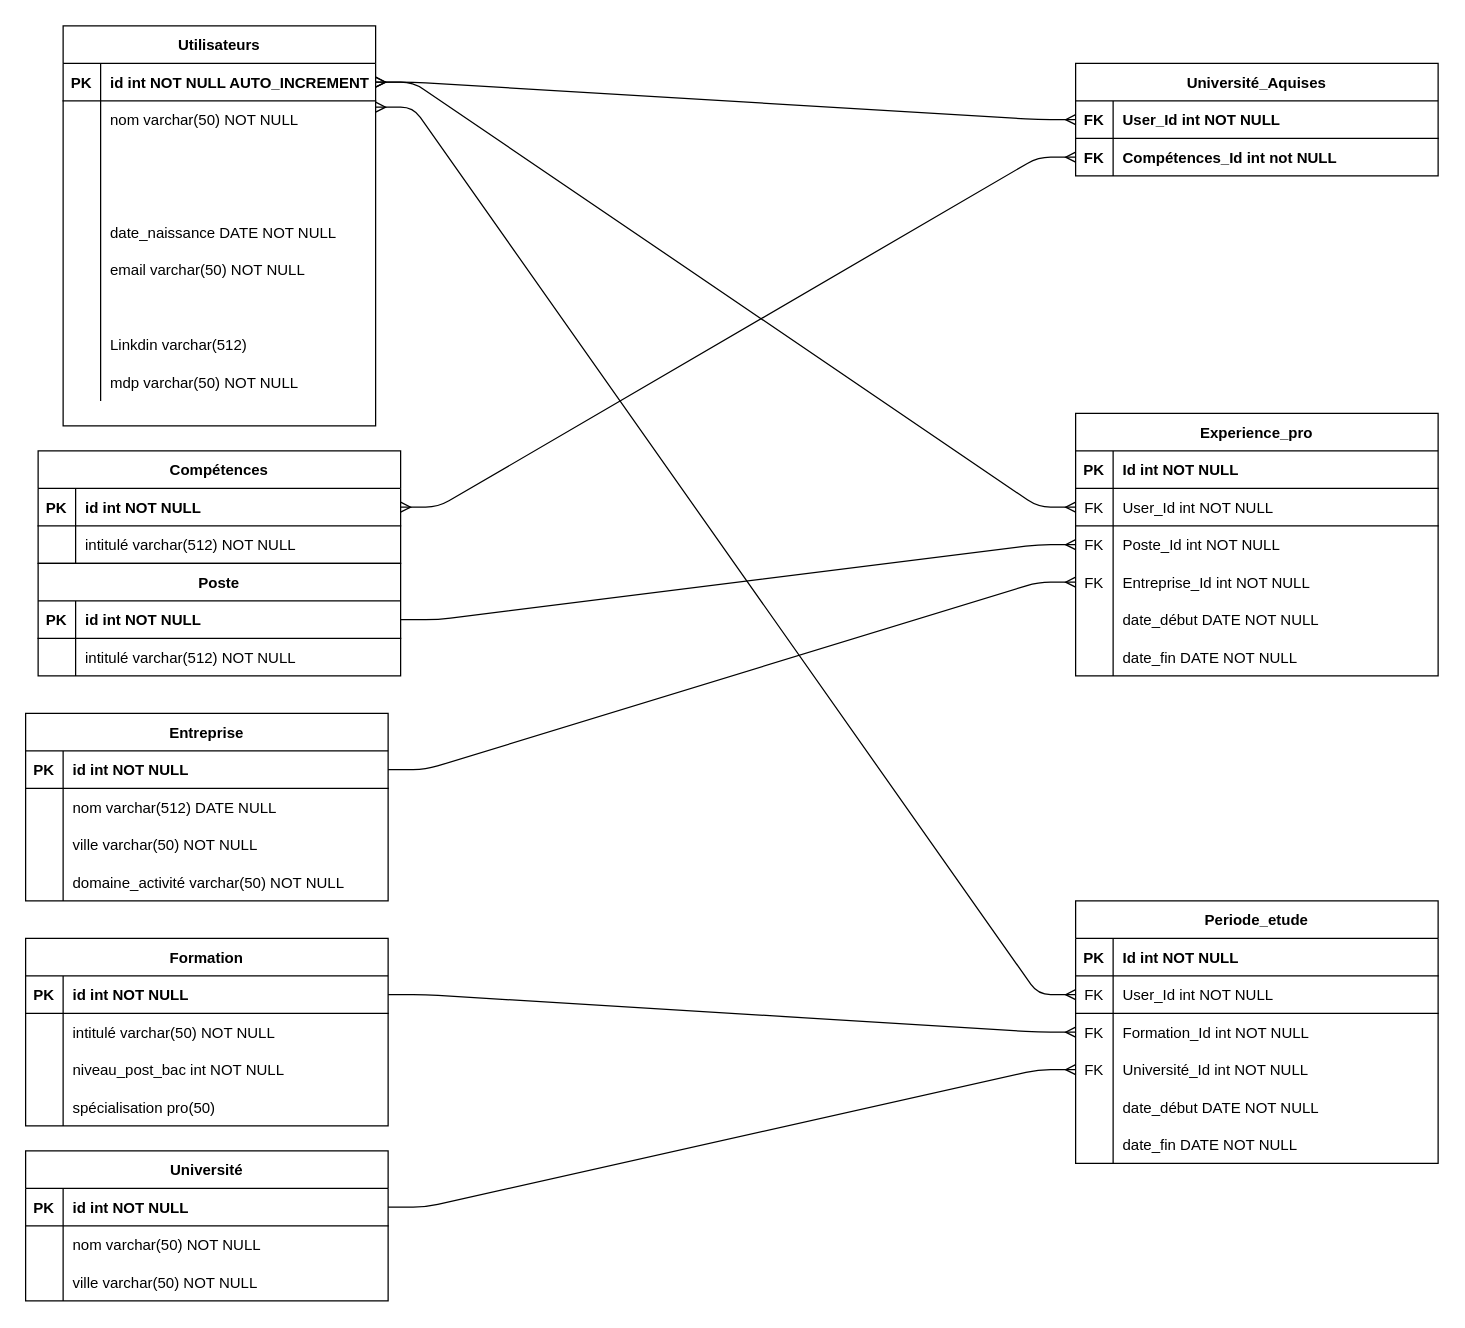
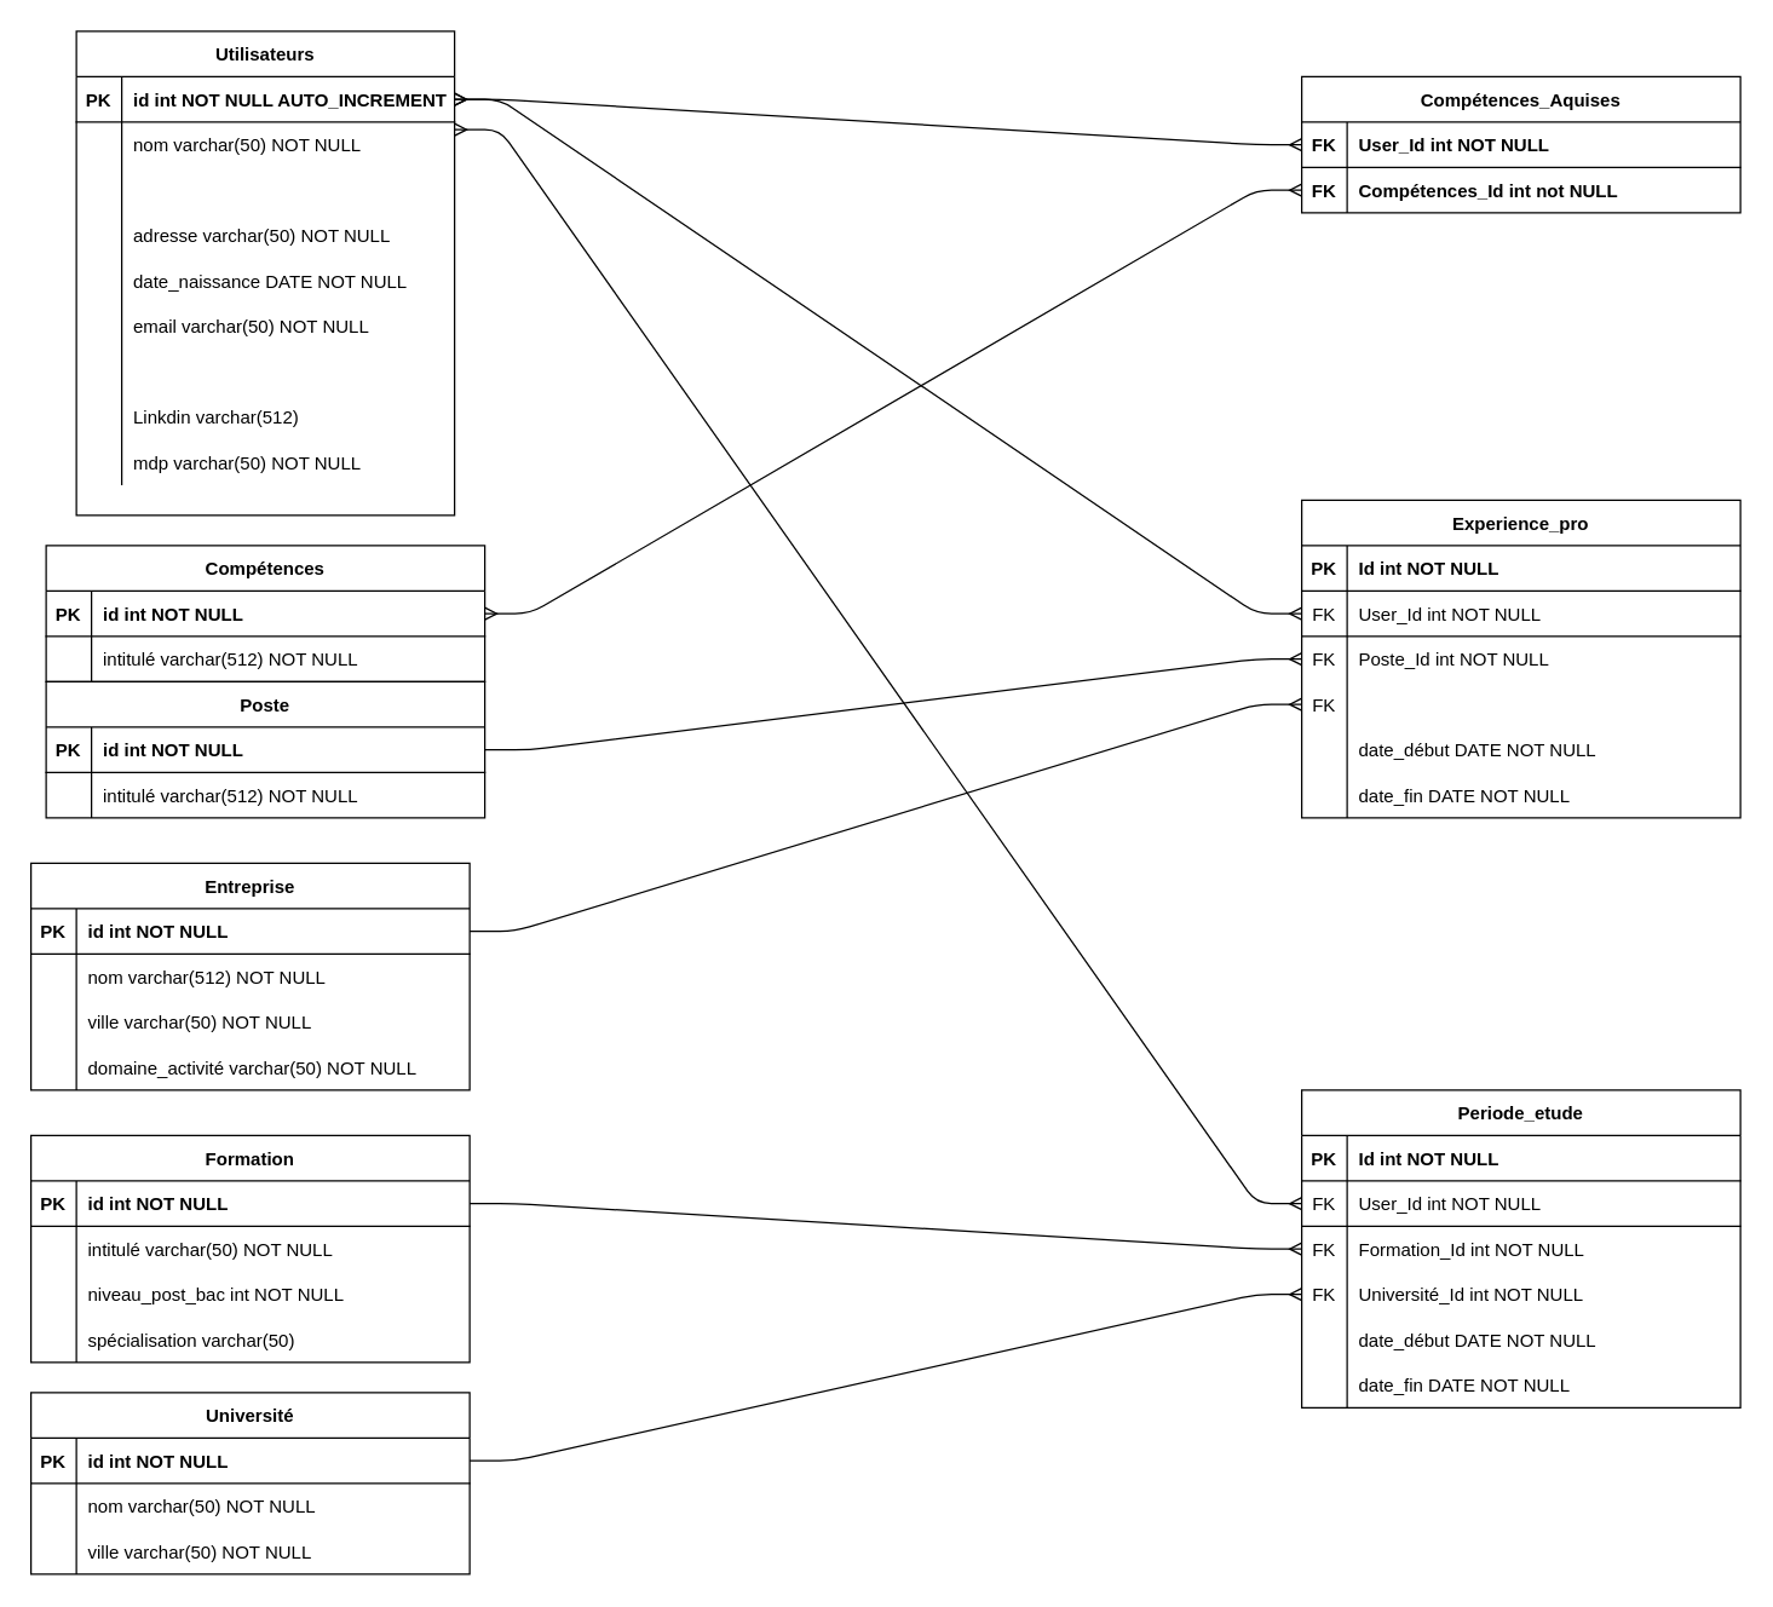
- <mxCell id="79" value="Université_Aquises" style="shape=table;startSize=30;container=1;collapsible=1;childLayout=tableLayout;fixedRows=1;rowLines=0;fontStyle=1;align=center;resizeLast=1;strokeWidth=1;" parent="1" vertex="1"><mxGeometry x="860" y="50" width="290" height="90" as="geometry" /></mxCell>
+ <mxCell id="79" value="Compétences_Aquises" style="shape=table;startSize=30;container=1;collapsible=1;childLayout=tableLayout;fixedRows=1;rowLines=0;fontStyle=1;align=center;resizeLast=1;strokeWidth=1;" parent="1" vertex="1"><mxGeometry x="860" y="50" width="290" height="90" as="geometry" /></mxCell>
+ <mxCell id="21" value="adresse varchar(50) NOT NULL" style="shape=partialRectangle;overflow=hidden;connectable=0;fillColor=none;top=0;left=0;bottom=0;right=0;align=left;spacingLeft=6;" parent="19" vertex="1"><mxGeometry x="30" width="220" height="30" as="geometry" /></mxCell>
- <mxCell id="117" value="Entreprise_Id int NOT NULL" style="shape=partialRectangle;connectable=0;fillColor=none;top=0;left=0;bottom=0;right=0;align=left;spacingLeft=6;overflow=hidden;fontStyle=0" parent="115" vertex="1"><mxGeometry x="30" width="260" height="30" as="geometry" /></mxCell>
- <mxCell id="65" value="nom varchar(512) DATE NULL" style="shape=partialRectangle;connectable=0;fillColor=none;top=0;left=0;bottom=0;right=0;align=left;spacingLeft=6;overflow=hidden;" parent="63" vertex="1"><mxGeometry x="30" width="260" height="30" as="geometry" /></mxCell>
+ <mxCell id="65" value="nom varchar(512) NOT NULL" style="shape=partialRectangle;connectable=0;fillColor=none;top=0;left=0;bottom=0;right=0;align=left;spacingLeft=6;overflow=hidden;" parent="63" vertex="1"><mxGeometry x="30" width="260" height="30" as="geometry" /></mxCell>
- <mxCell id="58" value="spécialisation pro(50) " style="shape=partialRectangle;connectable=0;fillColor=none;top=0;left=0;bottom=0;right=0;align=left;spacingLeft=6;overflow=hidden;" parent="56" vertex="1"><mxGeometry x="30" width="260" height="30" as="geometry" /></mxCell>
+ <mxCell id="58" value="spécialisation varchar(50) " style="shape=partialRectangle;connectable=0;fillColor=none;top=0;left=0;bottom=0;right=0;align=left;spacingLeft=6;overflow=hidden;" parent="56" vertex="1"><mxGeometry x="30" width="260" height="30" as="geometry" /></mxCell>
